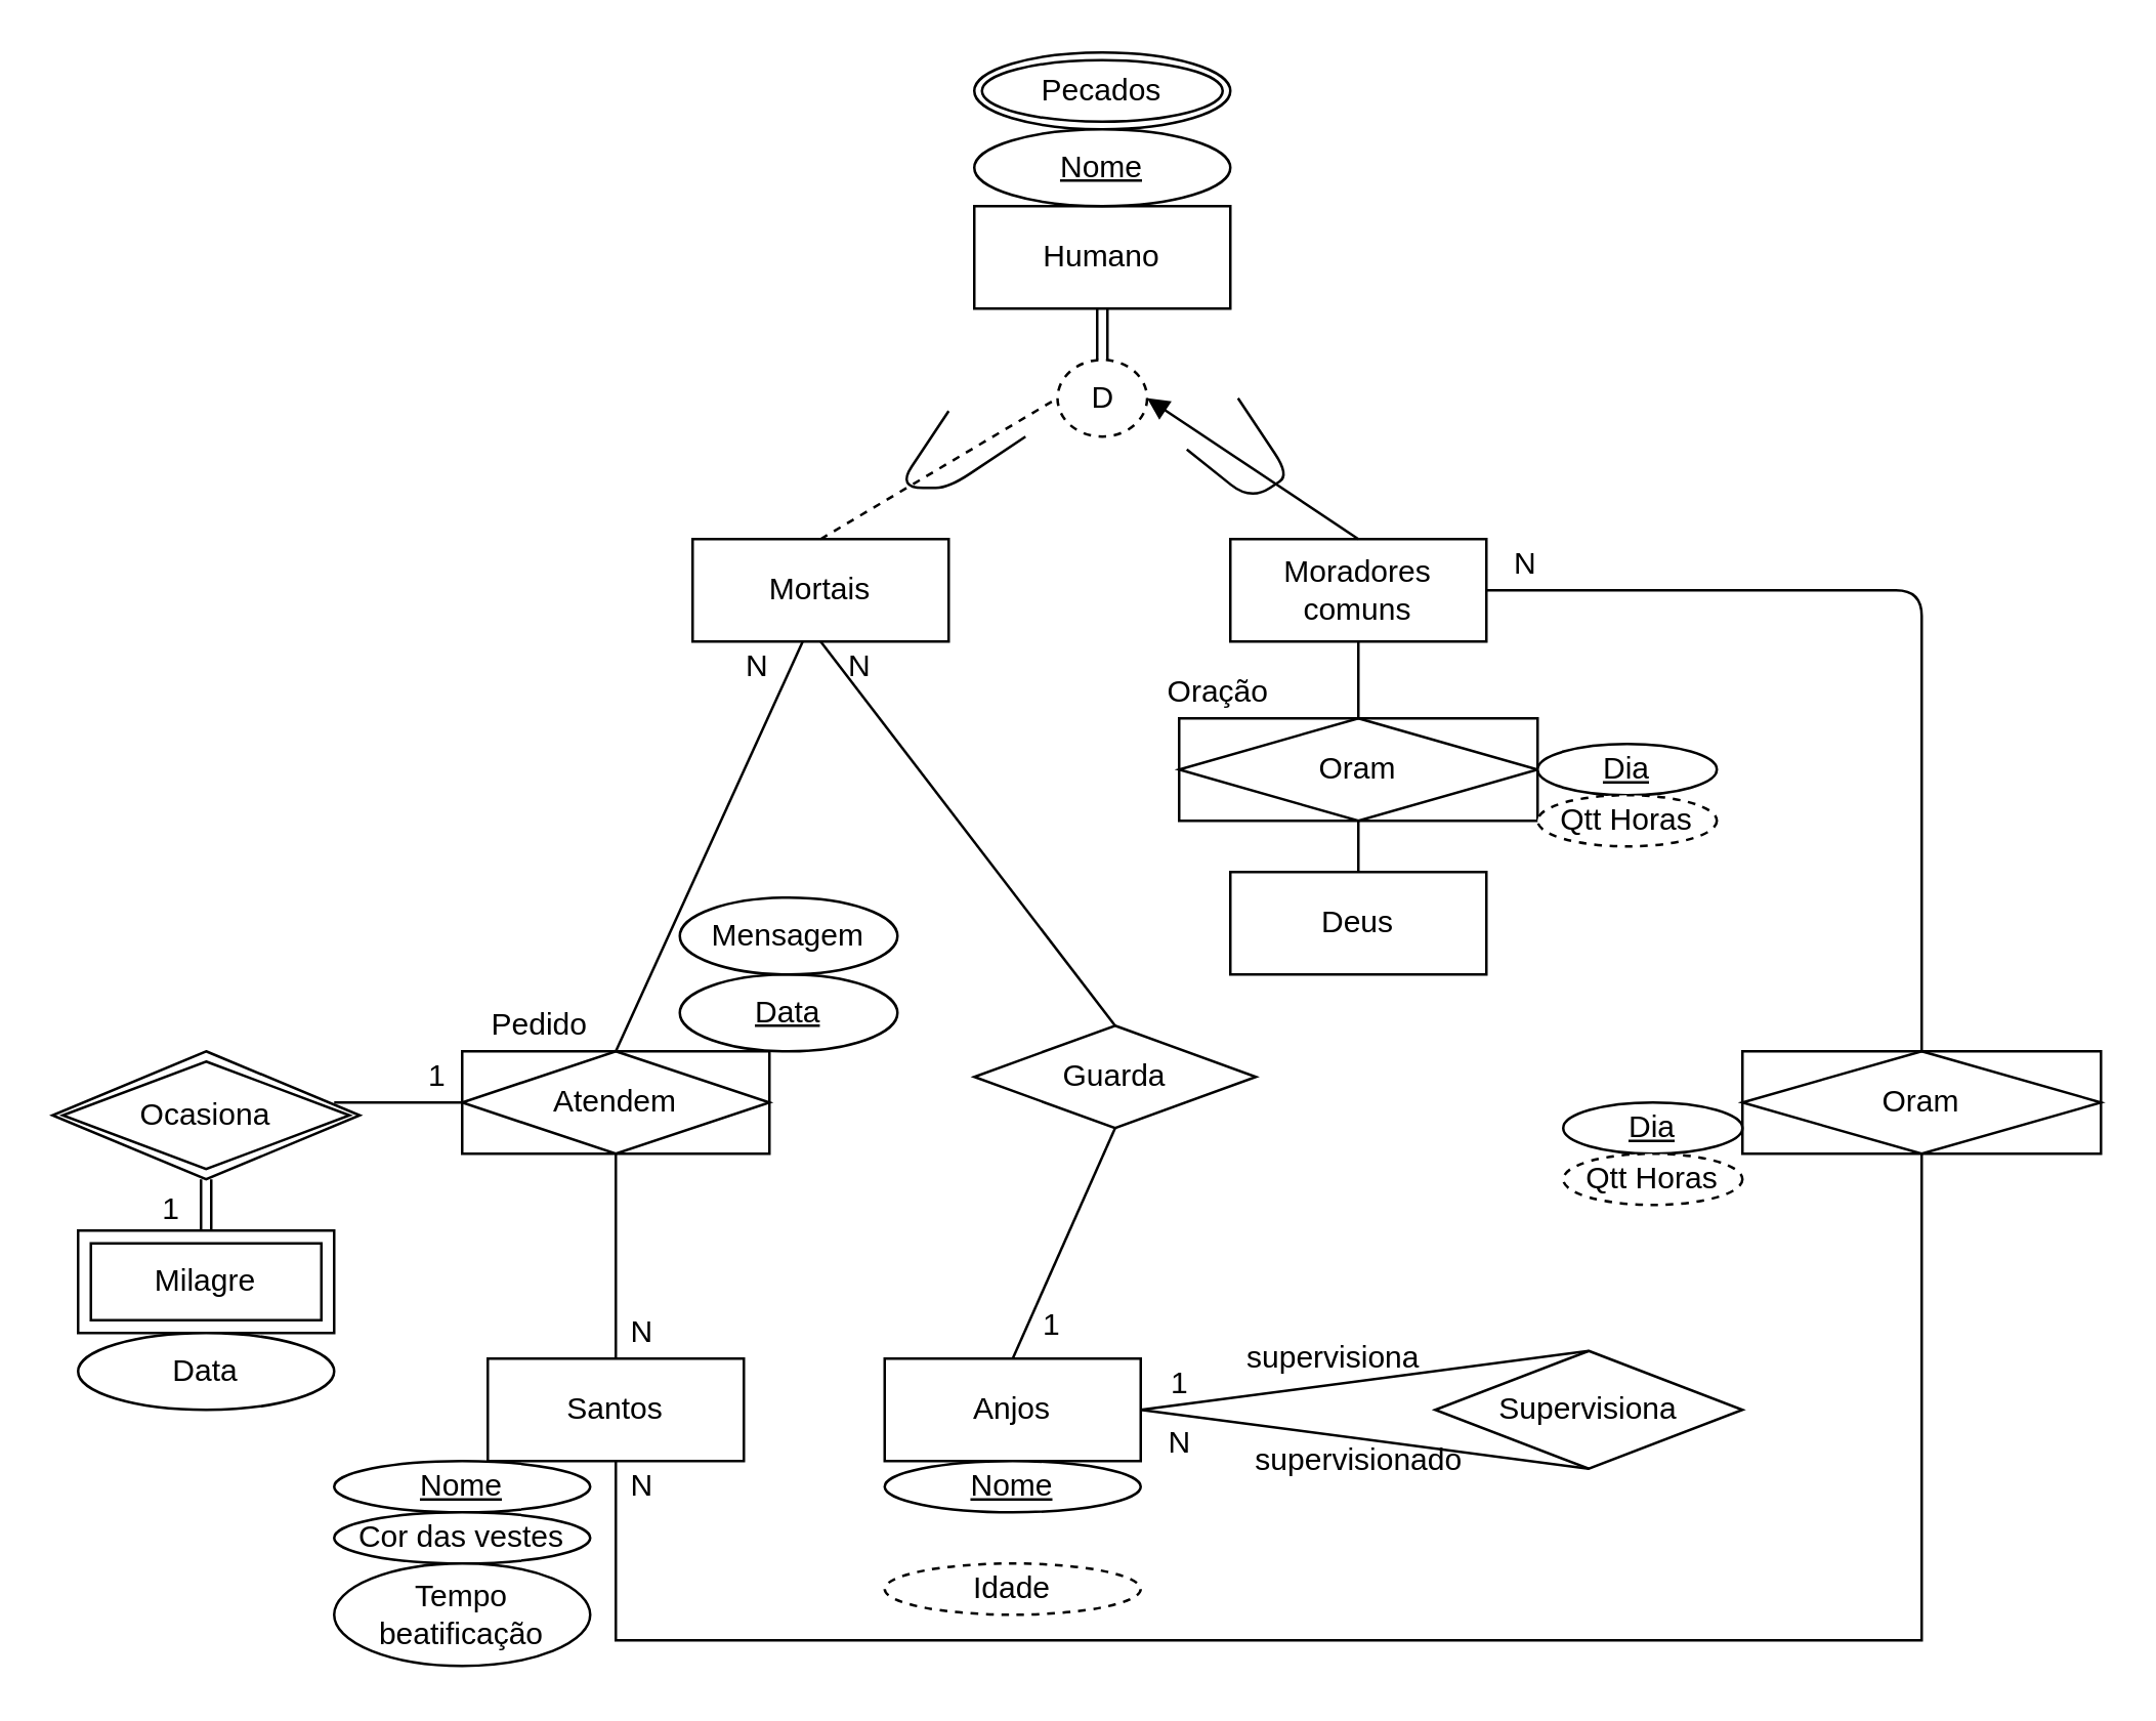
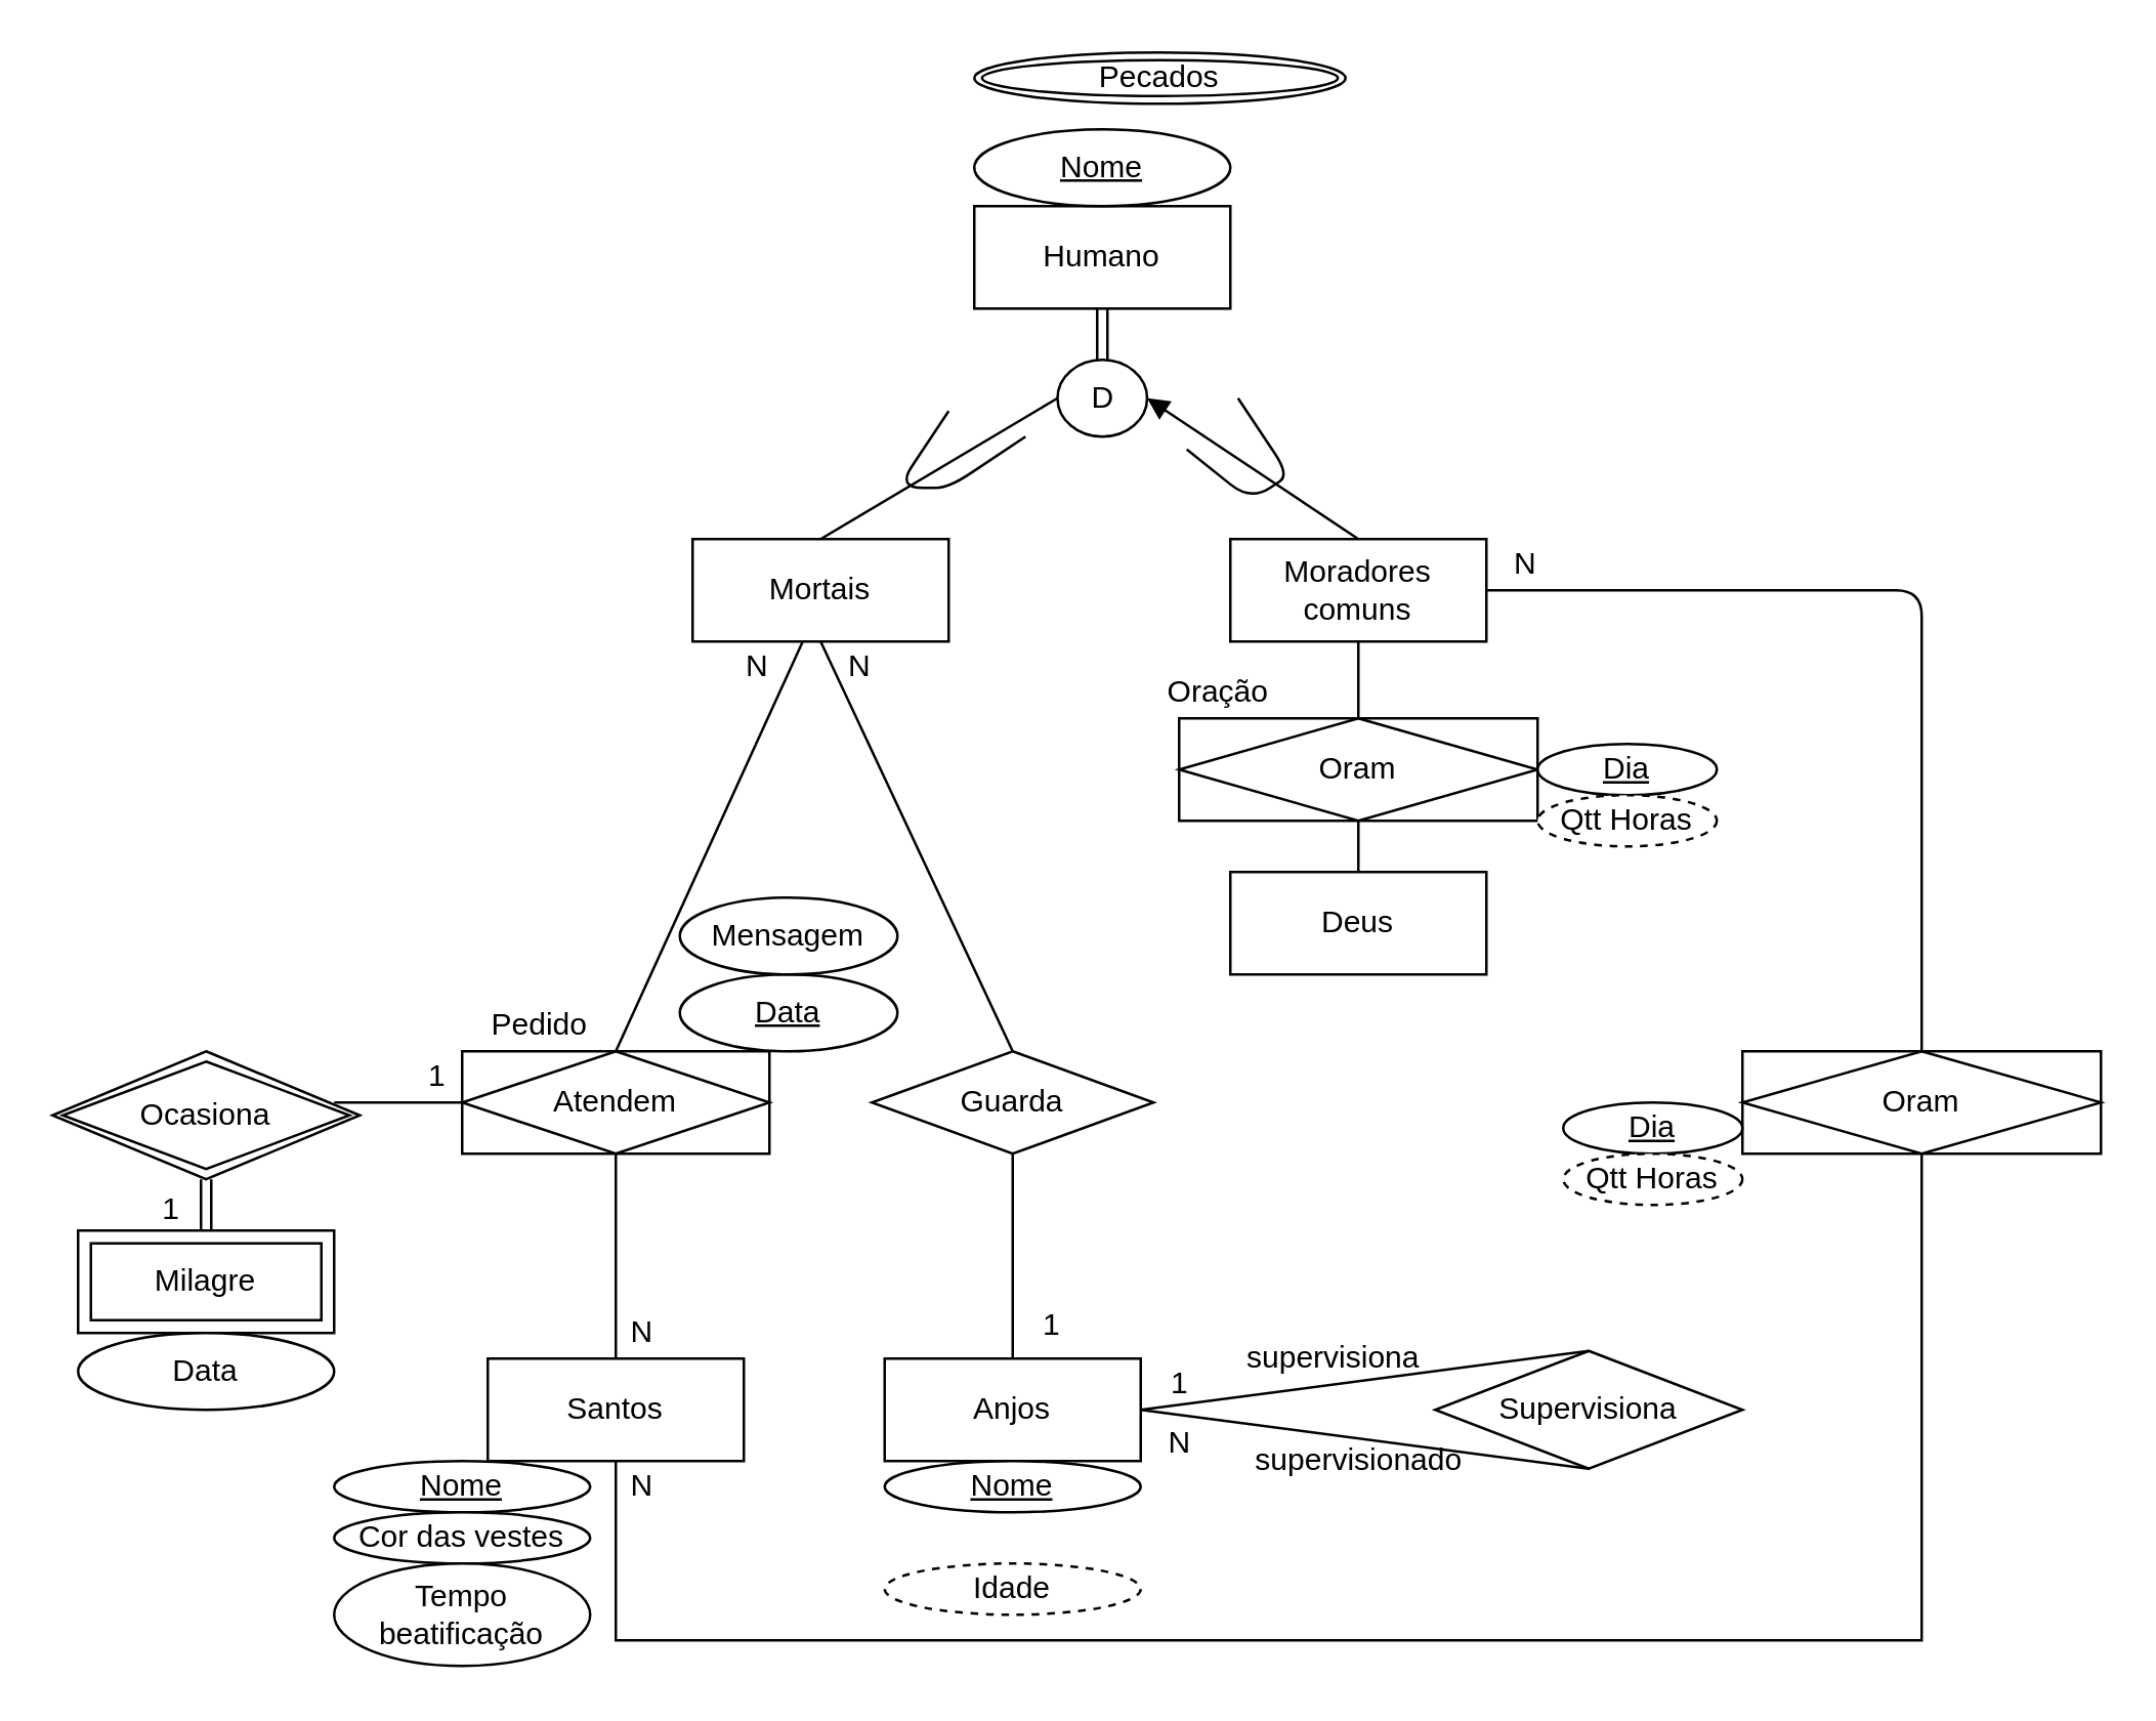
- <mxCell id="38" value="Pecados" style="ellipse;shape=doubleEllipse;margin=3;whiteSpace=wrap;html=1;align=center;" parent="1" vertex="1"><mxGeometry x="380" y="20" width="100" height="30" as="geometry" /></mxCell>
+ <mxCell id="38" value="Pecados" style="ellipse;shape=doubleEllipse;margin=3;whiteSpace=wrap;html=1;align=center;" parent="1" vertex="1"><mxGeometry x="380" y="20" width="145" height="20" as="geometry" /></mxCell>
- <mxCell id="57" value="D" style="ellipse;whiteSpace=wrap;html=1;dashed=1;" parent="1" vertex="1"><mxGeometry x="412.5" y="140" width="35" height="30" as="geometry" /></mxCell>
+ <mxCell id="57" value="D" style="ellipse;whiteSpace=wrap;html=1;" parent="1" vertex="1"><mxGeometry x="412.5" y="140" width="35" height="30" as="geometry" /></mxCell>
- <mxCell id="16" value="" style="endArrow=none;html=1;rounded=0;exitX=0.5;exitY=0;exitDx=0;exitDy=0;entryX=0;entryY=0.5;entryDx=0;entryDy=0;dashed=1;" parent="1" source="6" target="57" edge="1"><mxGeometry relative="1" as="geometry"><mxPoint x="430" y="370" as="sourcePoint" /><mxPoint x="410" y="140" as="targetPoint" /></mxGeometry></mxCell>
+ <mxCell id="16" value="" style="endArrow=none;html=1;rounded=0;exitX=0.5;exitY=0;exitDx=0;exitDy=0;entryX=0;entryY=0.5;entryDx=0;entryDy=0;" parent="1" source="6" target="57" edge="1"><mxGeometry relative="1" as="geometry"><mxPoint x="430" y="370" as="sourcePoint" /><mxPoint x="410" y="140" as="targetPoint" /></mxGeometry></mxCell>
- <mxCell id="7" value="Guarda" style="shape=rhombus;perimeter=rhombusPerimeter;whiteSpace=wrap;html=1;align=center;" parent="1" vertex="1"><mxGeometry x="380" y="400" width="110" height="40" as="geometry" /></mxCell>
+ <mxCell id="7" value="Guarda" style="shape=rhombus;perimeter=rhombusPerimeter;whiteSpace=wrap;html=1;align=center;" parent="1" vertex="1"><mxGeometry x="340" y="410" width="110" height="40" as="geometry" /></mxCell>
